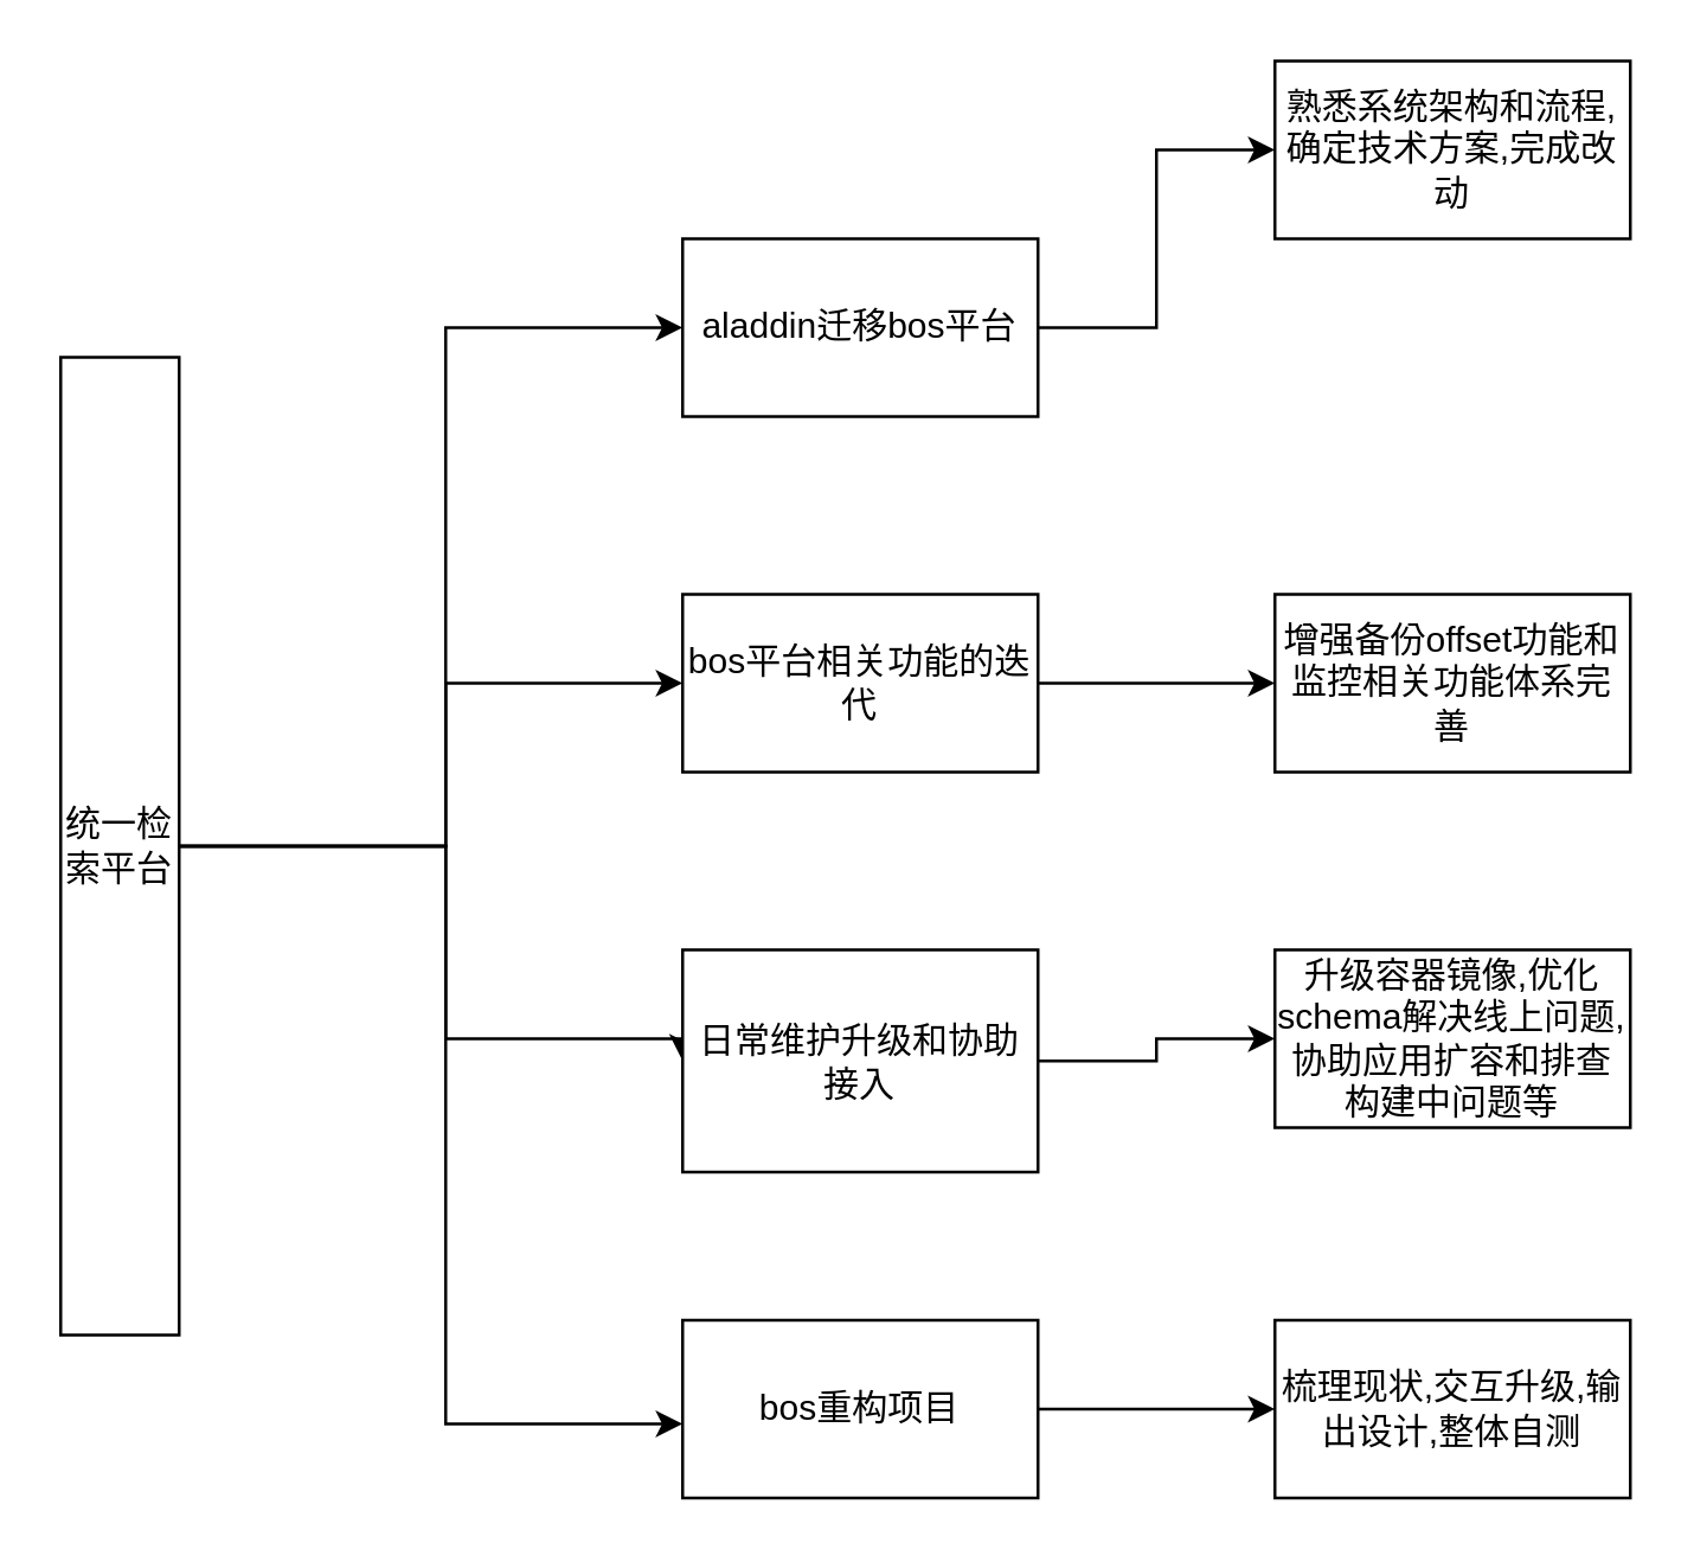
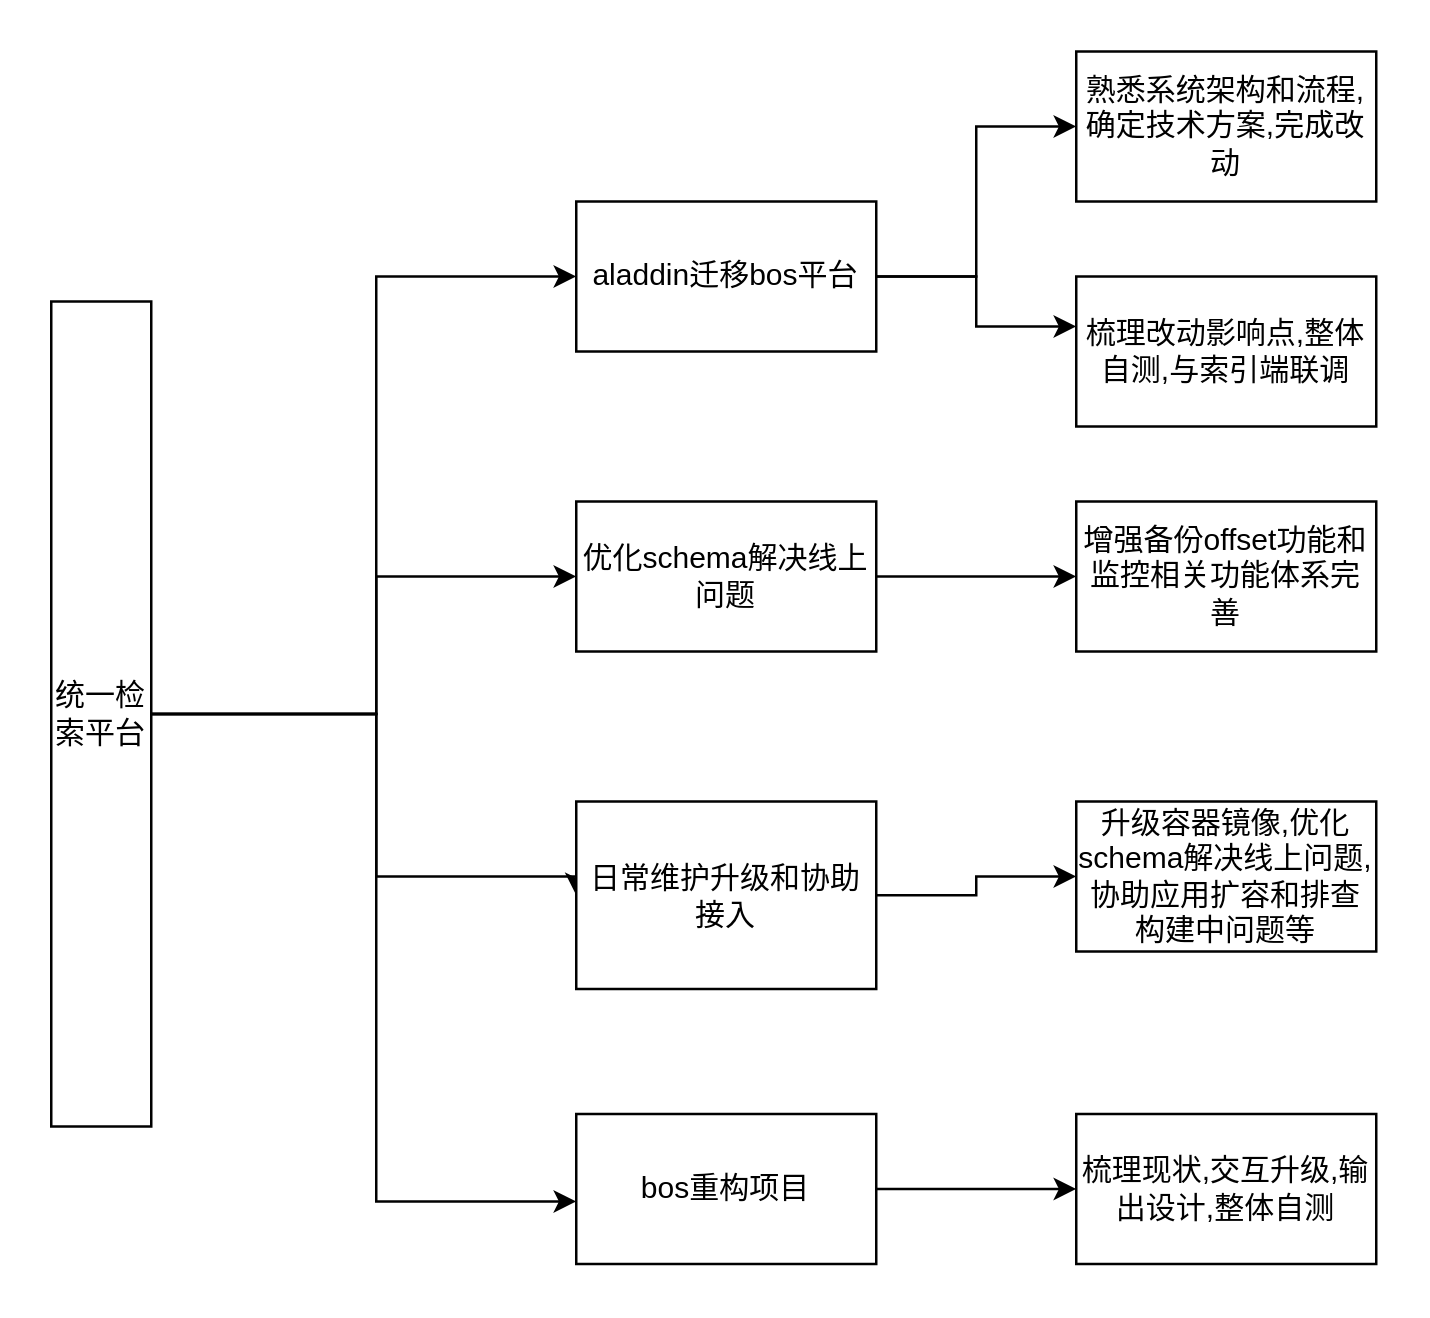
+ <mxCell id="7" value="" style="edgeStyle=orthogonalEdgeStyle;rounded=0;orthogonalLoop=1;jettySize=auto;html=1;" parent="1" source="9" target="10" edge="1"><mxGeometry relative="1" as="geometry"><Array as="points"><mxPoint x="390" y="110" /><mxPoint x="390" y="130" /></Array></mxGeometry></mxCell>
+ <mxCell id="10" value="梳理改动影响点,整体自测,与索引端联调" style="rounded=0;whiteSpace=wrap;html=1;" parent="1" vertex="1"><mxGeometry x="430" y="110" width="120" height="60" as="geometry" /></mxCell>
- <mxCell id="12" value="bos平台相关功能的迭代" style="rounded=0;whiteSpace=wrap;html=1;" parent="1" vertex="1"><mxGeometry x="230" y="200" width="120" height="60" as="geometry" /></mxCell>
+ <mxCell id="12" value="优化schema解决线上问题" style="rounded=0;whiteSpace=wrap;html=1;" parent="1" vertex="1"><mxGeometry x="230" y="200" width="120" height="60" as="geometry" /></mxCell>
